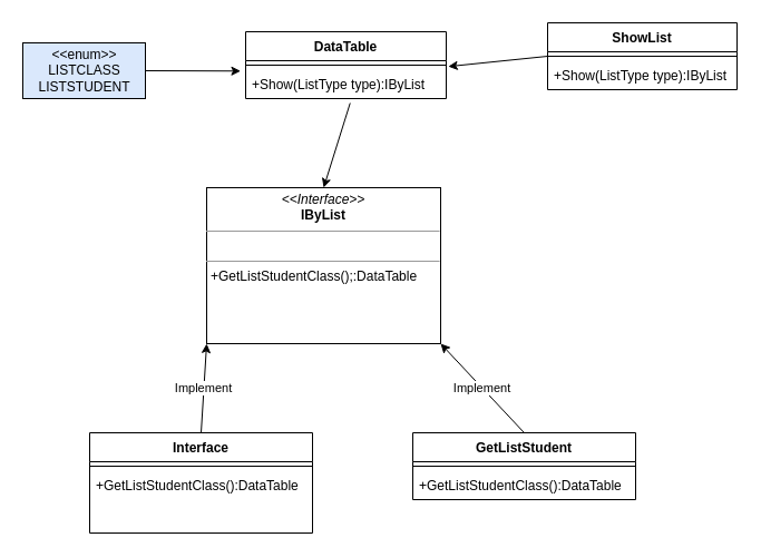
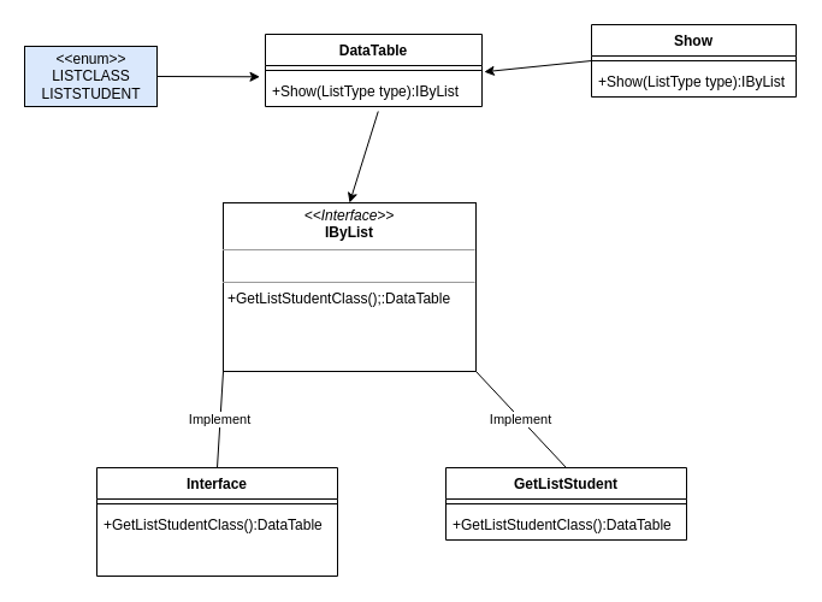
- <mxCell id="16" value="ShowList" style="swimlane;fontStyle=1;align=center;verticalAlign=top;childLayout=stackLayout;horizontal=1;startSize=26;horizontalStack=0;resizeParent=1;resizeParentMax=0;resizeLast=0;collapsible=1;marginBottom=0;" parent="1" vertex="1"><mxGeometry x="491" y="20" width="170" height="60" as="geometry" /></mxCell>
+ <mxCell id="16" value="Show" style="swimlane;fontStyle=1;align=center;verticalAlign=top;childLayout=stackLayout;horizontal=1;startSize=26;horizontalStack=0;resizeParent=1;resizeParentMax=0;resizeLast=0;collapsible=1;marginBottom=0;" parent="1" vertex="1"><mxGeometry x="491" y="20" width="170" height="60" as="geometry" /></mxCell>
- <mxCell id="13" value="Implement" style="endArrow=classic;html=1;exitX=0.5;exitY=0;exitDx=0;exitDy=0;entryX=1;entryY=1;entryDx=0;entryDy=0;" parent="1" source="5" target="8" edge="1"><mxGeometry width="50" height="50" relative="1" as="geometry"><mxPoint x="240" y="318" as="sourcePoint" /><mxPoint x="290" y="268" as="targetPoint" /></mxGeometry></mxCell>
+ <mxCell id="13" value="Implement" style="endArrow=none;html=1;exitX=0.5;exitY=0;exitDx=0;exitDy=0;entryX=1;entryY=1;entryDx=0;entryDy=0;" parent="1" source="5" target="8" edge="1"><mxGeometry width="50" height="50" relative="1" as="geometry"><mxPoint x="240" y="318" as="sourcePoint" /><mxPoint x="290" y="268" as="targetPoint" /></mxGeometry></mxCell>
- <mxCell id="12" value="Implement" style="endArrow=classic;html=1;exitX=0.5;exitY=0;exitDx=0;exitDy=0;entryX=0;entryY=1;entryDx=0;entryDy=0;" parent="1" source="2" target="8" edge="1"><mxGeometry width="50" height="50" relative="1" as="geometry"><mxPoint x="240" y="318" as="sourcePoint" /><mxPoint x="290" y="268" as="targetPoint" /></mxGeometry></mxCell>
+ <mxCell id="12" value="Implement" style="endArrow=none;html=1;exitX=0.5;exitY=0;exitDx=0;exitDy=0;entryX=0;entryY=1;entryDx=0;entryDy=0;" parent="1" source="2" target="8" edge="1"><mxGeometry width="50" height="50" relative="1" as="geometry"><mxPoint x="240" y="318" as="sourcePoint" /><mxPoint x="290" y="268" as="targetPoint" /></mxGeometry></mxCell>
